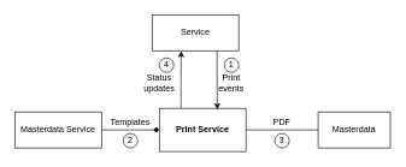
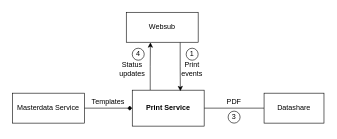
- <mxCell id="6" value="Service" style="rounded=0;whiteSpace=wrap;html=1;" vertex="1" parent="1"><mxGeometry x="210" y="20" width="120" height="50" as="geometry" /></mxCell>
+ <mxCell id="6" value="Websub" style="rounded=0;whiteSpace=wrap;html=1;" vertex="1" parent="1"><mxGeometry x="210" y="20" width="120" height="50" as="geometry" /></mxCell>
- <mxCell id="9" value="Masterdata" style="rounded=0;whiteSpace=wrap;html=1;" vertex="1" parent="1"><mxGeometry x="440" y="155" width="100" height="50" as="geometry" /></mxCell>
+ <mxCell id="9" value="Datashare" style="rounded=0;whiteSpace=wrap;html=1;" vertex="1" parent="1"><mxGeometry x="440" y="155" width="100" height="50" as="geometry" /></mxCell>
- <mxCell id="17" value="2" style="ellipse;whiteSpace=wrap;html=1;aspect=fixed;" vertex="1" parent="1"><mxGeometry x="170" y="185" width="20" height="20" as="geometry" /></mxCell>
